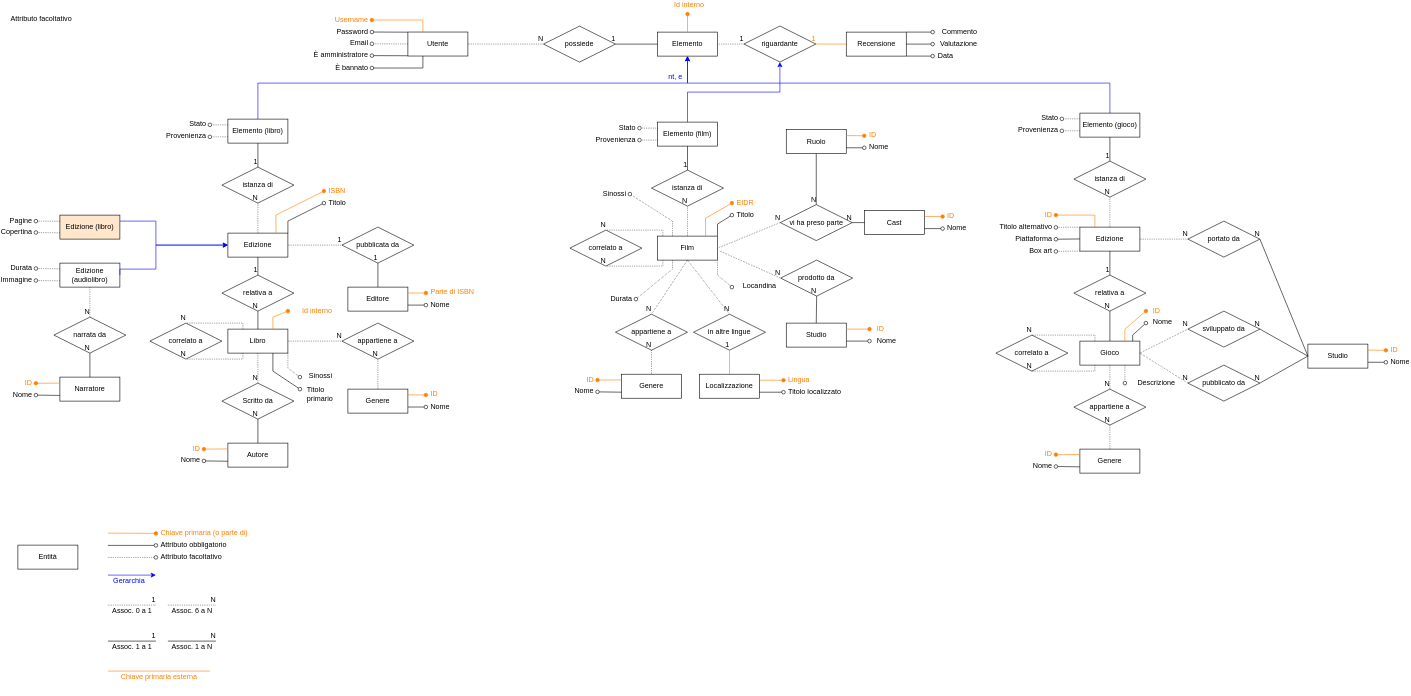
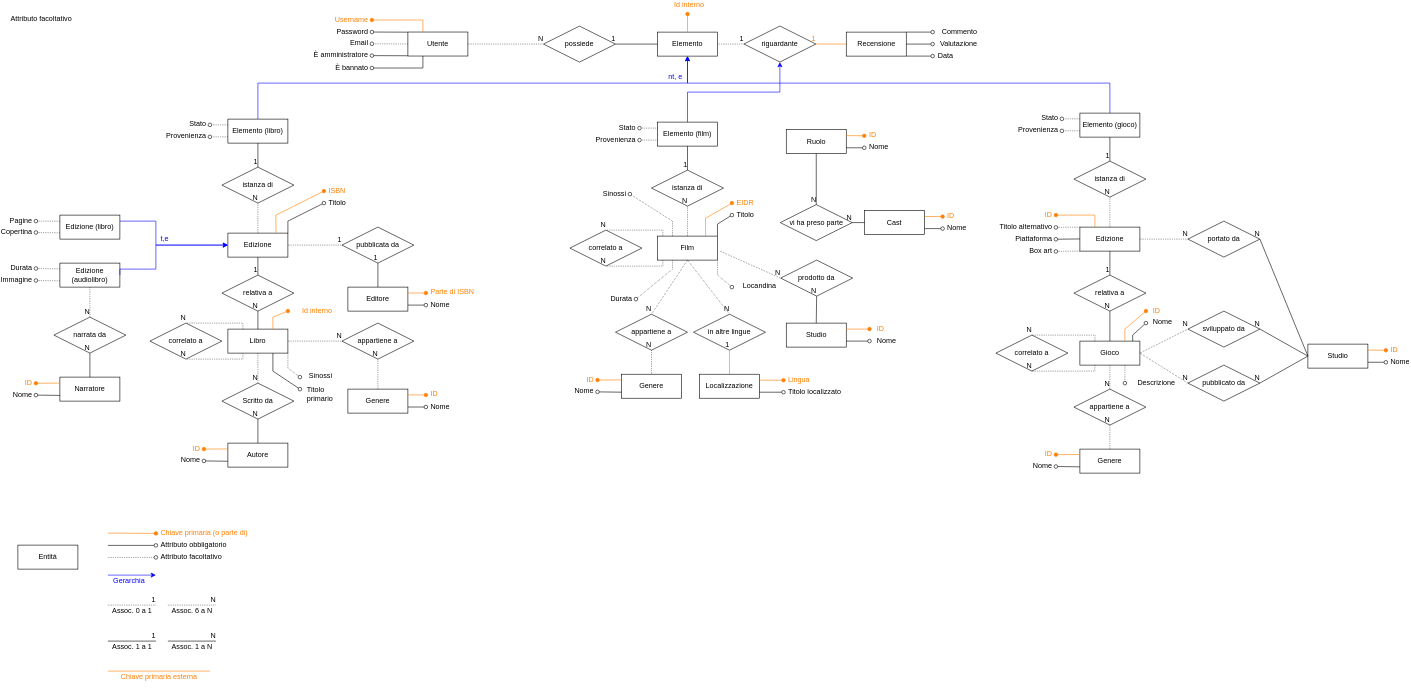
- <mxCell id="24" value="Edizione (libro)" style="whiteSpace=wrap;html=1;align=center;fillColor=#ffe6cc;" parent="1" vertex="1"><mxGeometry x="90" y="355" width="100" height="40" as="geometry" /></mxCell>
+ <mxCell id="24" value="Edizione (libro)" style="whiteSpace=wrap;html=1;align=center;" parent="1" vertex="1"><mxGeometry x="90" y="355" width="100" height="40" as="geometry" /></mxCell>
- <mxCell id="114" value="" style="endArrow=none;html=1;rounded=0;dashed=1;dashPattern=1 2;entryX=0;entryY=0.5;entryDx=0;entryDy=0;exitX=1;exitY=0.5;exitDx=0;exitDy=0;" parent="1" source="60" target="74" edge="1"><mxGeometry relative="1" as="geometry"><mxPoint x="1106" y="380" as="sourcePoint" /><mxPoint x="1266" y="380" as="targetPoint" /></mxGeometry></mxCell>
- <mxCell id="115" value="N" style="resizable=0;html=1;align=right;verticalAlign=bottom;" parent="114" connectable="0" vertex="1"><mxGeometry x="1" relative="1" as="geometry" /></mxCell>
+ <mxCell id="227" value="&lt;font color=&quot;#0000FF&quot;&gt;t,e&lt;/font&gt;" style="text;html=1;strokeColor=none;fillColor=none;align=center;verticalAlign=middle;whiteSpace=wrap;rounded=0;" parent="1" vertex="1"><mxGeometry x="250" y="385" width="30" height="20" as="geometry" /></mxCell>
